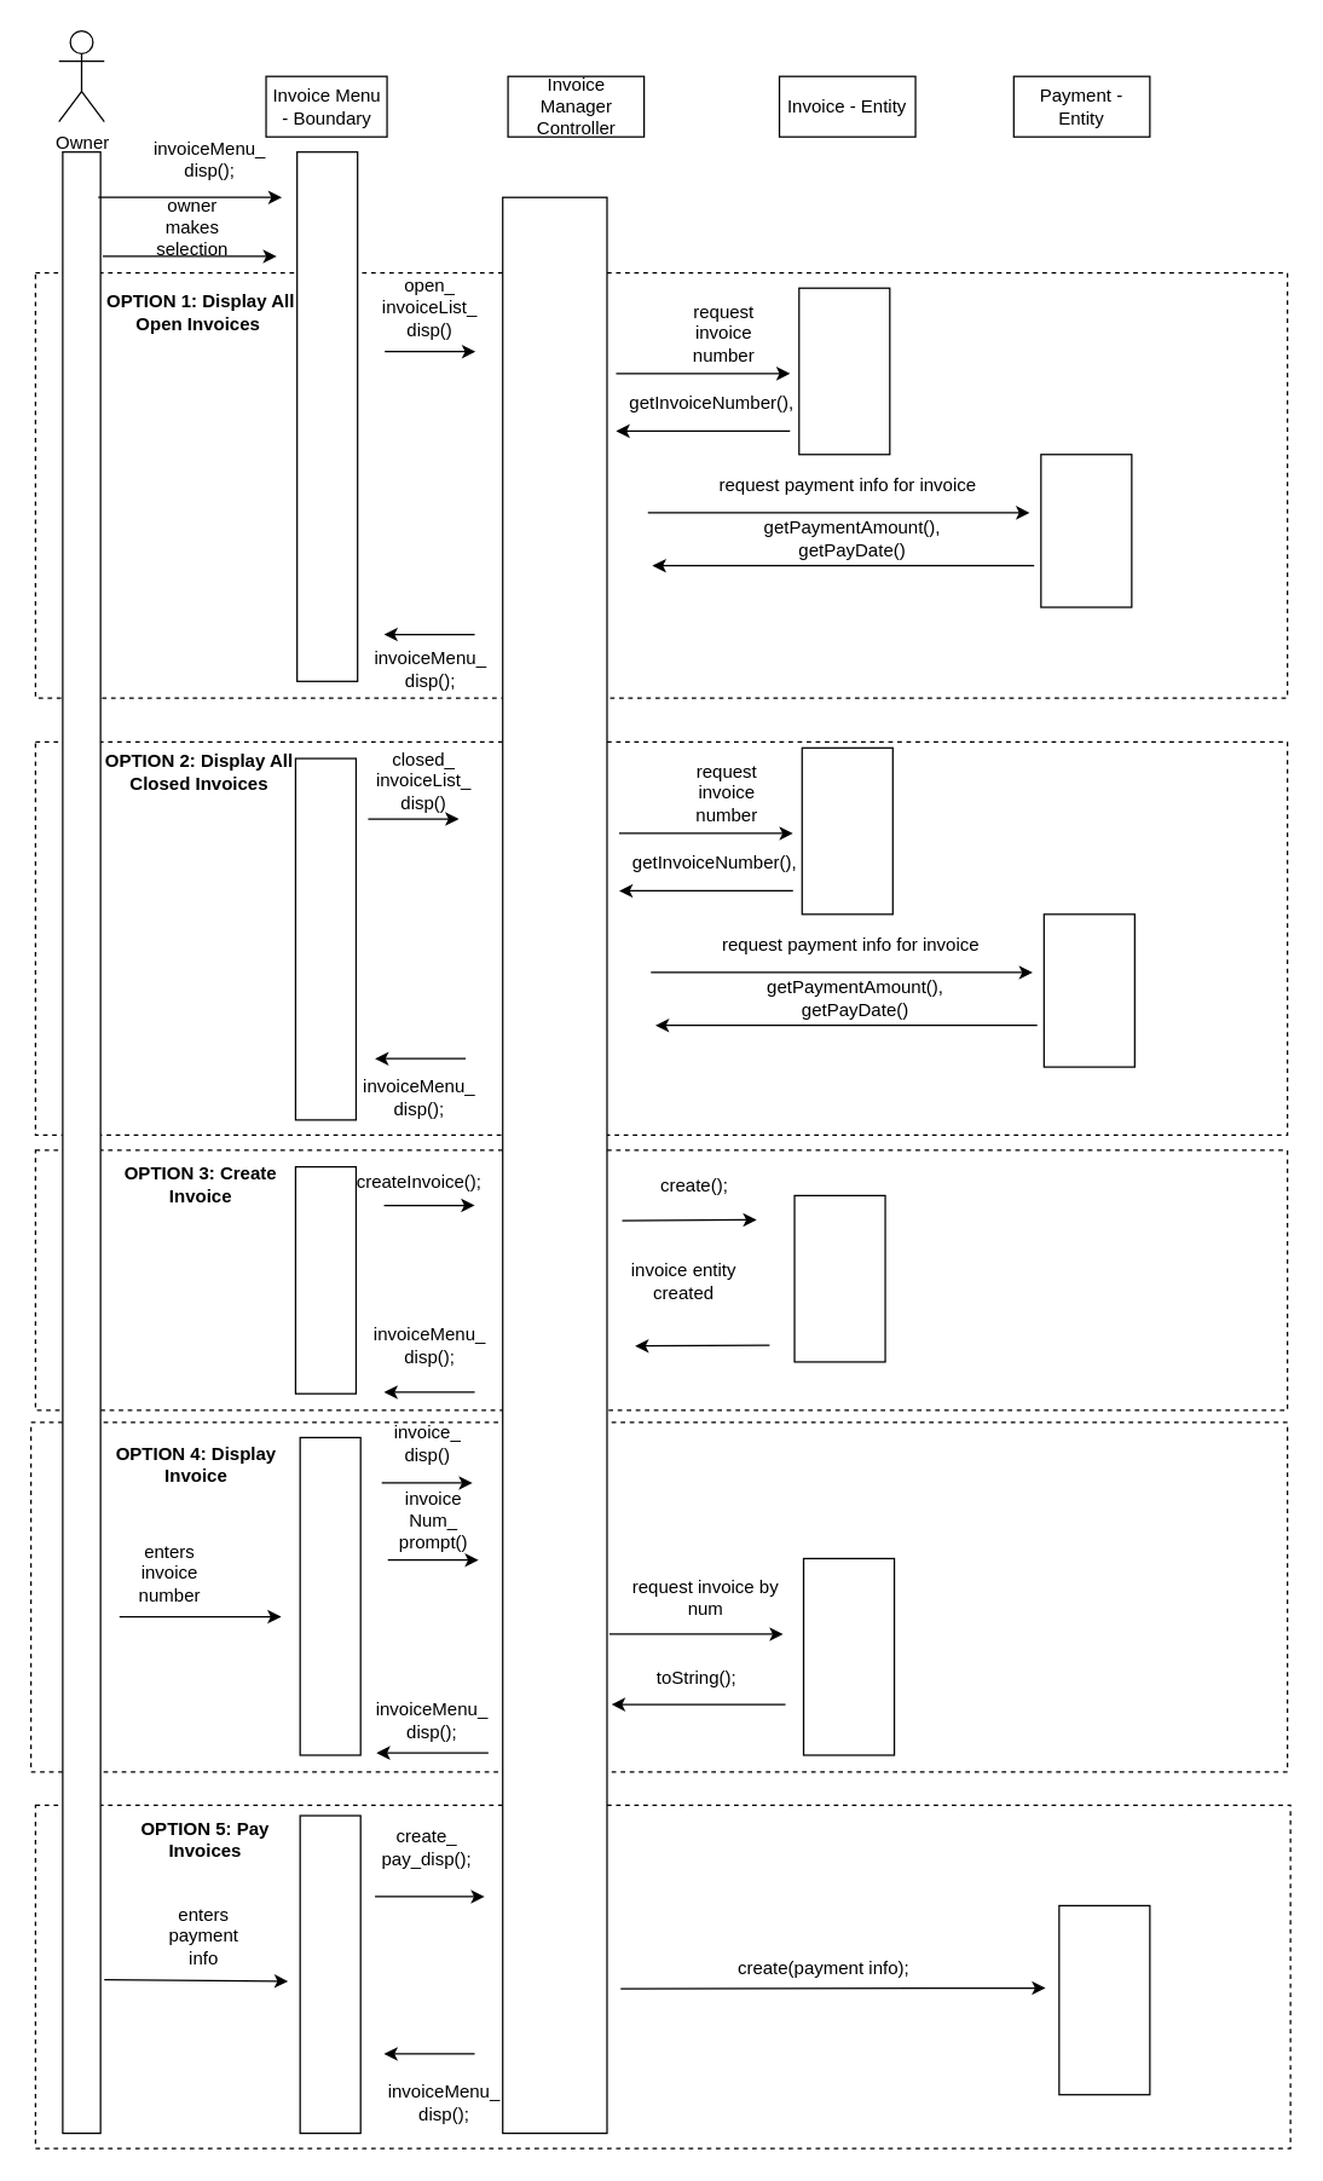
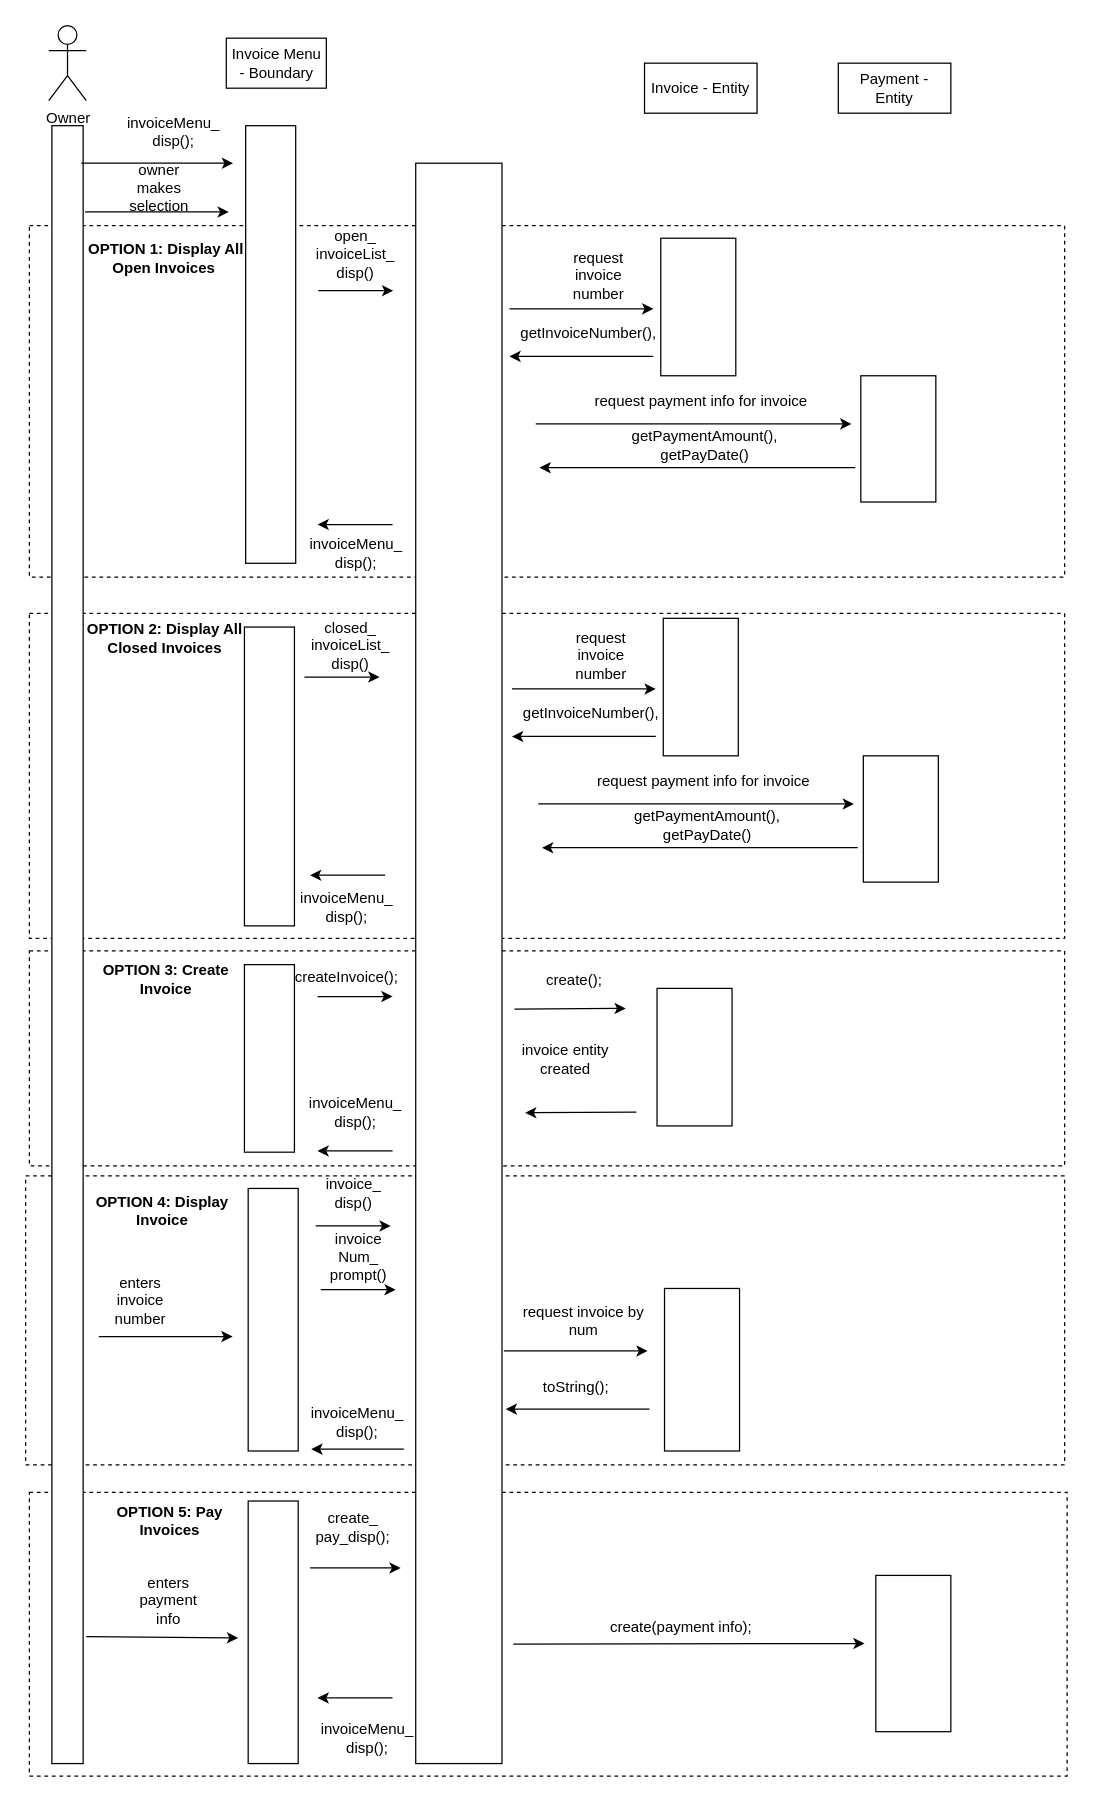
- <mxCell id="8" value="Invoice Menu - Boundary" style="rounded=0;whiteSpace=wrap;html=1;" parent="1" vertex="1"><mxGeometry x="175.5" y="50" width="80" height="40" as="geometry" /></mxCell>
+ <mxCell id="8" value="Invoice Menu - Boundary" style="rounded=0;whiteSpace=wrap;html=1;" parent="1" vertex="1"><mxGeometry x="180.5" y="30" width="80" height="40" as="geometry" /></mxCell>
- <mxCell id="17" value="Invoice Manager Controller" style="rounded=0;whiteSpace=wrap;html=1;" parent="1" vertex="1"><mxGeometry x="335.5" y="50" width="90" height="40" as="geometry" /></mxCell>
